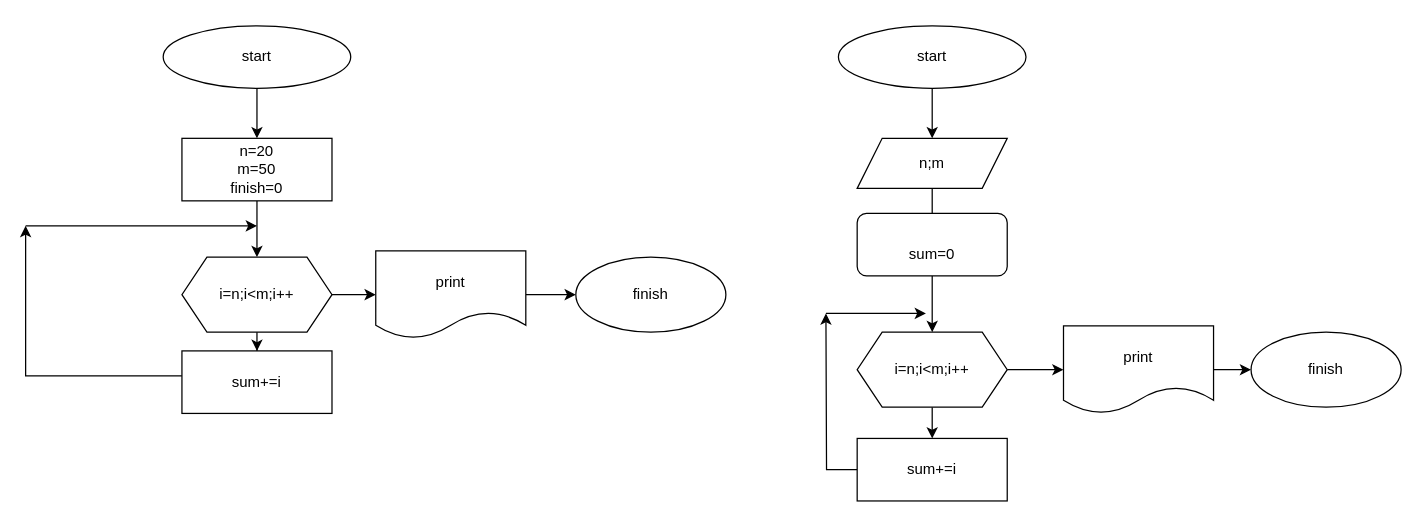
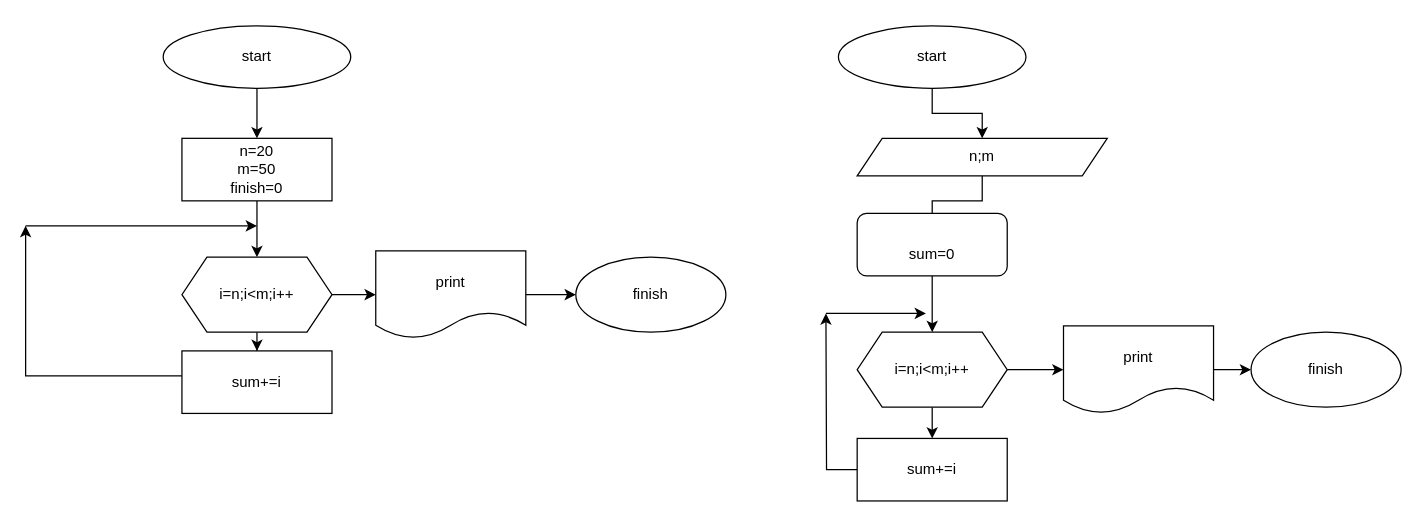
- <mxCell id="28" value="n;m" style="shape=parallelogram;perimeter=parallelogramPerimeter;whiteSpace=wrap;html=1;fixedSize=1;" parent="1" vertex="1"><mxGeometry x="685" y="110" width="120" height="40" as="geometry" /></mxCell>
+ <mxCell id="28" value="n;m" style="shape=parallelogram;perimeter=parallelogramPerimeter;whiteSpace=wrap;html=1;fixedSize=1;" parent="1" vertex="1"><mxGeometry x="685" y="110" width="200" height="30" as="geometry" /></mxCell>
